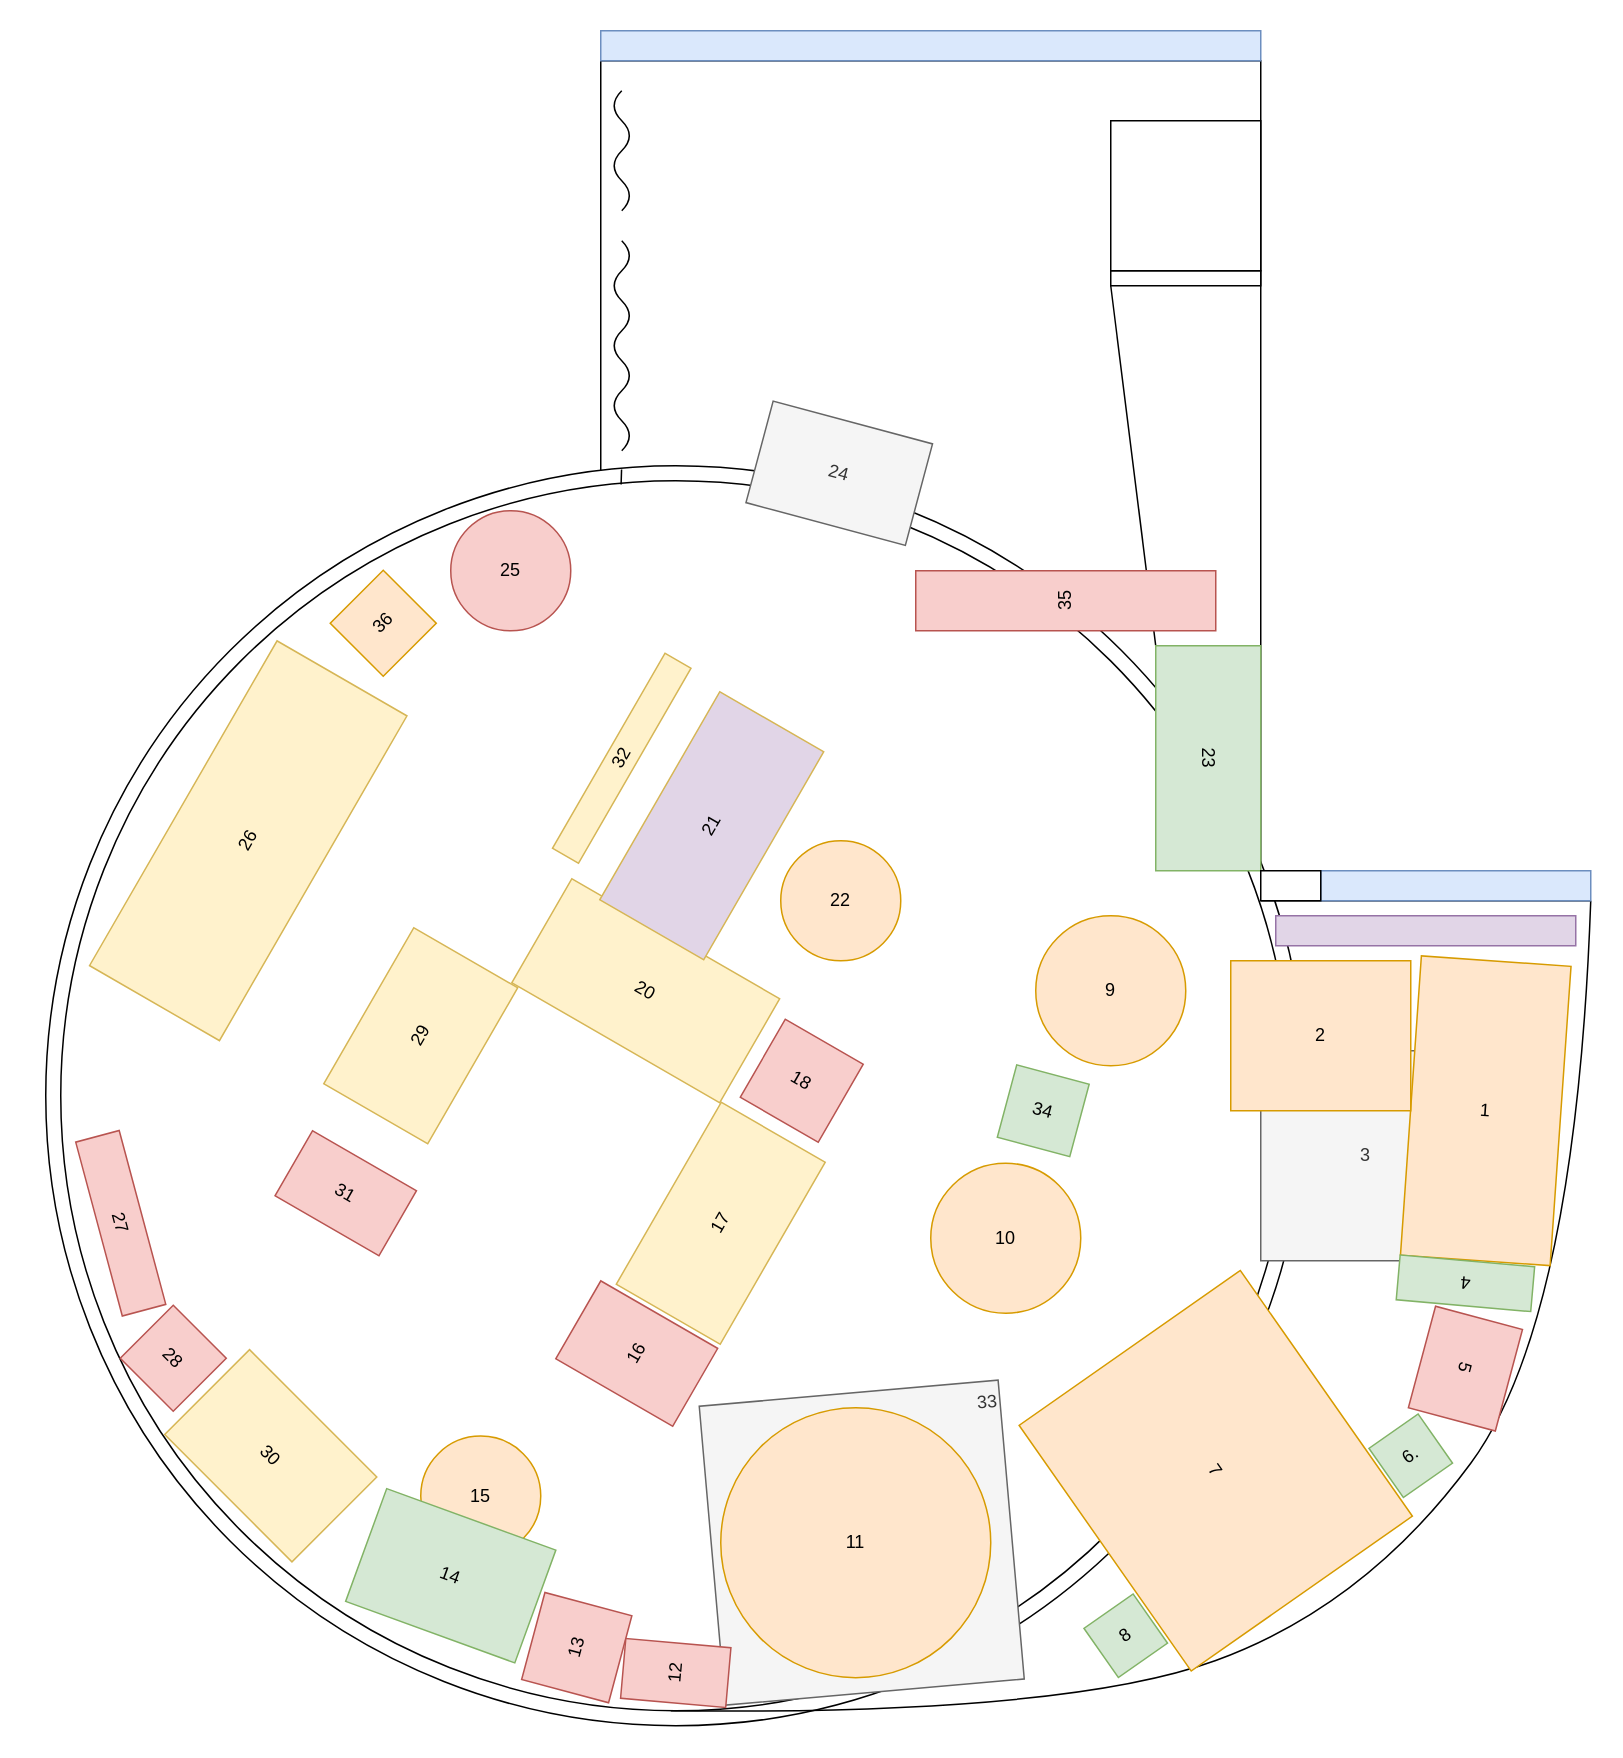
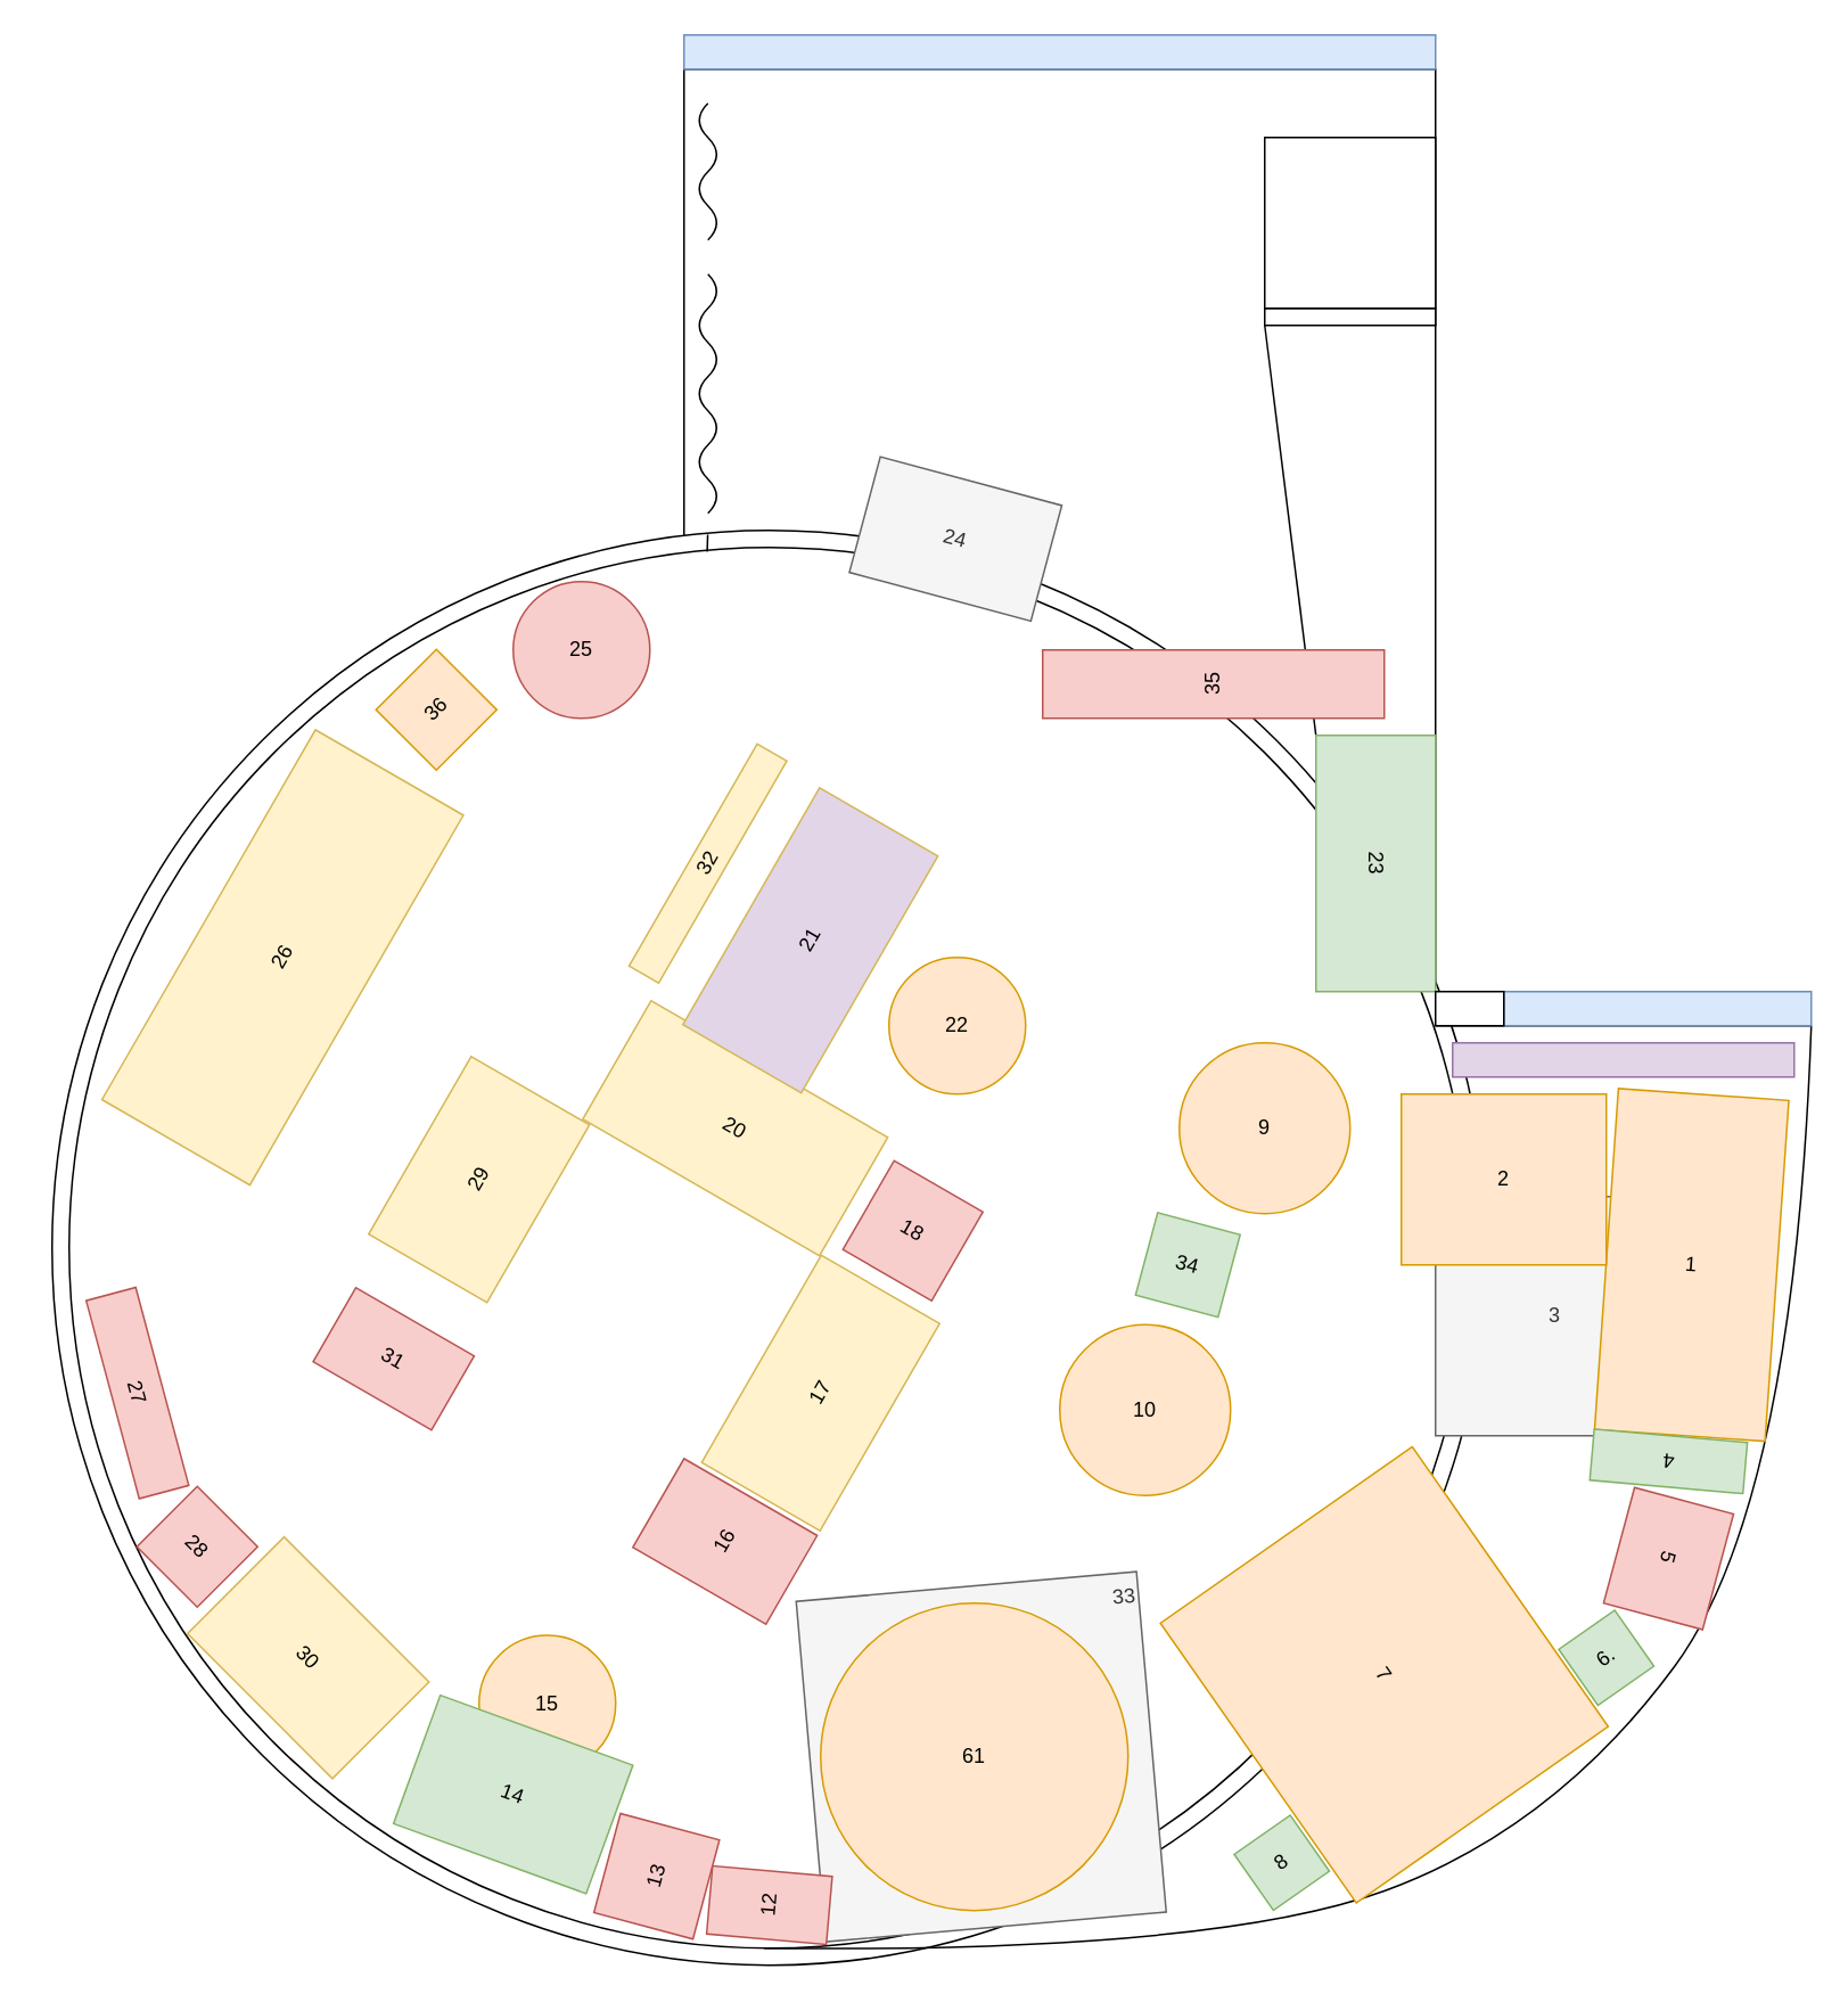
- <mxCell id="36" value="11" style="ellipse;whiteSpace=wrap;html=1;aspect=fixed;fillColor=#ffe6cc;strokeColor=#d79b00;" parent="1" vertex="1"><mxGeometry x="480" y="937.93" width="180" height="180" as="geometry" /></mxCell>
+ <mxCell id="36" value="61" style="ellipse;whiteSpace=wrap;html=1;aspect=fixed;fillColor=#ffe6cc;strokeColor=#d79b00;" parent="1" vertex="1"><mxGeometry x="480" y="937.93" width="180" height="180" as="geometry" /></mxCell>
